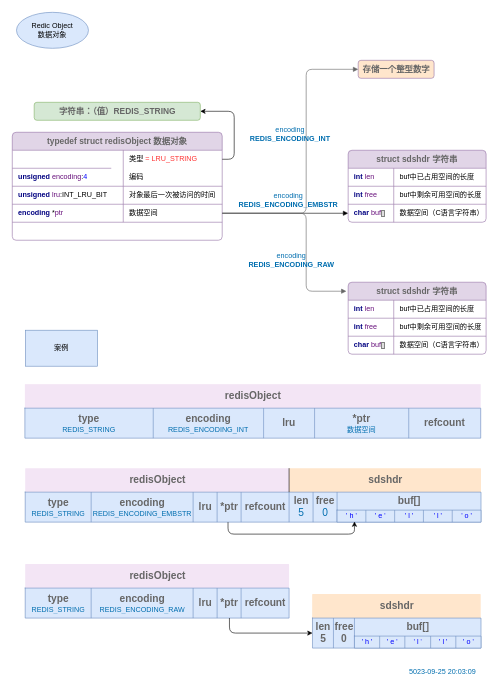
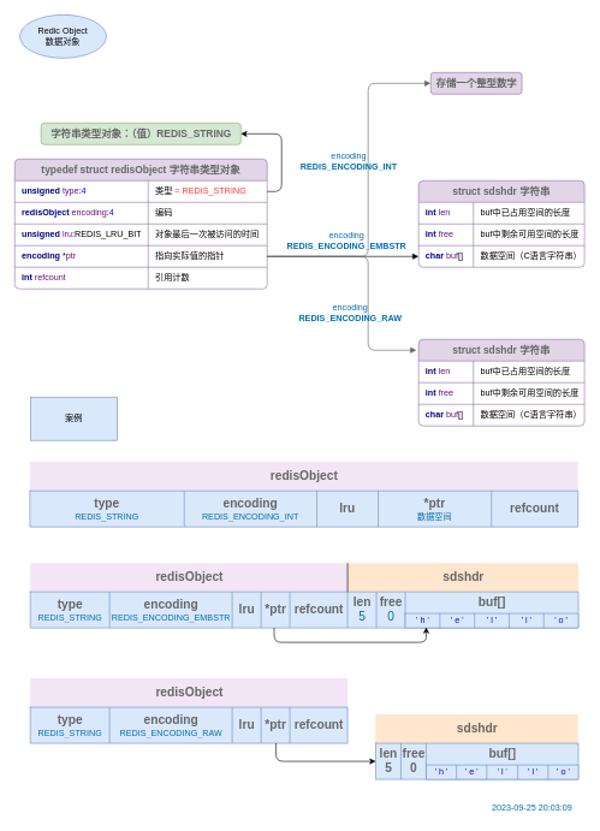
- <mxCell id="34" value="&lt;font style=&quot;font-size: 14px&quot; color=&quot;#666666&quot;&gt;&lt;b&gt;存储一个整型数字&lt;/b&gt;&lt;/font&gt;" style="rounded=1;whiteSpace=wrap;html=1;align=center;fillColor=#ffe6cc;strokeColor=#9673a6;" parent="1" vertex="1"><mxGeometry x="596.73" y="100" width="126.54" height="30" as="geometry" /></mxCell>
+ <mxCell id="34" value="&lt;font style=&quot;font-size: 14px&quot; color=&quot;#666666&quot;&gt;&lt;b&gt;存储一个整型数字&lt;/b&gt;&lt;/font&gt;" style="rounded=1;whiteSpace=wrap;html=1;align=center;fillColor=#e1d5e7;strokeColor=#9673a6;" parent="1" vertex="1"><mxGeometry x="596.73" y="100" width="126.54" height="30" as="geometry" /></mxCell>
- <mxCell id="20" value="&lt;font style=&quot;font-size: 14px&quot; color=&quot;#666666&quot;&gt;&lt;b&gt;字符串：（值）REDIS_STRING&lt;/b&gt;&lt;/font&gt;" style="rounded=1;whiteSpace=wrap;html=1;fillColor=#d5e8d4;strokeColor=#82b366;" parent="1" vertex="1"><mxGeometry x="56.5" y="170" width="277" height="30" as="geometry" /></mxCell>
+ <mxCell id="20" value="&lt;font style=&quot;font-size: 14px&quot; color=&quot;#666666&quot;&gt;&lt;b&gt;字符串类型对象：（值）REDIS_STRING&lt;/b&gt;&lt;/font&gt;" style="rounded=1;whiteSpace=wrap;html=1;fillColor=#d5e8d4;strokeColor=#82b366;" parent="1" vertex="1"><mxGeometry x="56.5" y="170" width="277" height="30" as="geometry" /></mxCell>
- <mxCell id="4" value="&lt;font style=&quot;font-size: 14px&quot; color=&quot;#666666&quot;&gt;typedef struct redisObject 数据对象&lt;/font&gt;" style="shape=table;html=1;whiteSpace=wrap;startSize=30;container=1;collapsible=0;childLayout=tableLayout;rounded=1;shadow=0;arcSize=7;labelBackgroundColor=none;fillColor=#e1d5e7;swimlaneFillColor=#ffffff;align=center;fontStyle=1;strokeColor=#9673a6;fixedRows=1;rotatable=0;spacing=0;" parent="1" vertex="1"><mxGeometry x="20" y="220" width="350" height="180" as="geometry" /></mxCell>
+ <mxCell id="4" value="&lt;font style=&quot;font-size: 14px&quot; color=&quot;#666666&quot;&gt;typedef struct redisObject 字符串类型对象&lt;/font&gt;" style="shape=table;html=1;whiteSpace=wrap;startSize=30;container=1;collapsible=0;childLayout=tableLayout;rounded=1;shadow=0;arcSize=7;labelBackgroundColor=none;fillColor=#e1d5e7;swimlaneFillColor=#ffffff;align=center;fontStyle=1;strokeColor=#9673a6;fixedRows=1;rotatable=0;spacing=0;" parent="1" vertex="1"><mxGeometry x="20" y="220" width="350" height="180" as="geometry" /></mxCell>
+ <mxCell id="6" value="&lt;span style=&quot;color: #000080 ; font-weight: bold&quot;&gt;unsigned &lt;/span&gt;&lt;span style=&quot;color: #660e7a&quot;&gt;type&lt;/span&gt;:&lt;span style=&quot;color: #0000ff&quot;&gt;4&lt;/span&gt;" style="shape=partialRectangle;html=1;whiteSpace=wrap;connectable=0;fillColor=none;top=0;left=0;bottom=0;right=0;overflow=hidden;strokeColor=none;labelBackgroundColor=none;labelBorderColor=none;align=left;spacingLeft=10;spacingRight=5;spacing=0;" parent="5" vertex="1"><mxGeometry width="185" height="30" as="geometry" /></mxCell>
- <mxCell id="7" value="类型 &lt;font color=&quot;#ff3333&quot;&gt;=&amp;nbsp;LRU_STRING&lt;/font&gt;" style="shape=partialRectangle;html=1;whiteSpace=wrap;connectable=0;fillColor=none;top=0;left=0;bottom=0;right=0;overflow=hidden;strokeColor=none;labelBackgroundColor=none;labelBorderColor=none;align=left;spacingLeft=10;spacingRight=5;spacing=0;" parent="5" vertex="1"><mxGeometry x="185" width="165" height="30" as="geometry" /></mxCell>
+ <mxCell id="7" value="类型 &lt;font color=&quot;#ff3333&quot;&gt;=&amp;nbsp;REDIS_STRING&lt;/font&gt;" style="shape=partialRectangle;html=1;whiteSpace=wrap;connectable=0;fillColor=none;top=0;left=0;bottom=0;right=0;overflow=hidden;strokeColor=none;labelBackgroundColor=none;labelBorderColor=none;align=left;spacingLeft=10;spacingRight=5;spacing=0;" parent="5" vertex="1"><mxGeometry x="185" width="165" height="30" as="geometry" /></mxCell>
- <mxCell id="9" value="&lt;span style=&quot;color: #000080 ; font-weight: bold&quot;&gt;unsigned &lt;/span&gt;&lt;span style=&quot;color: #660e7a&quot;&gt;encoding&lt;/span&gt;:&lt;span style=&quot;color: #0000ff&quot;&gt;4&lt;/span&gt;" style="shape=partialRectangle;html=1;whiteSpace=wrap;connectable=0;fillColor=none;top=0;left=0;bottom=0;right=0;overflow=hidden;align=left;spacing=0;spacingLeft=10;spacingRight=5;" parent="8" vertex="1"><mxGeometry width="185" height="30" as="geometry" /></mxCell>
+ <mxCell id="9" value="&lt;span style=&quot;color: #000080 ; font-weight: bold&quot;&gt;redisObject &lt;/span&gt;&lt;span style=&quot;color: #660e7a&quot;&gt;encoding&lt;/span&gt;:&lt;span style=&quot;color: #0000ff&quot;&gt;4&lt;/span&gt;" style="shape=partialRectangle;html=1;whiteSpace=wrap;connectable=0;fillColor=none;top=0;left=0;bottom=0;right=0;overflow=hidden;align=left;spacing=0;spacingLeft=10;spacingRight=5;" parent="8" vertex="1"><mxGeometry width="185" height="30" as="geometry" /></mxCell>
- <mxCell id="12" value="&lt;span style=&quot;color: #000080 ; font-weight: bold&quot;&gt;unsigned &lt;/span&gt;&lt;span style=&quot;color: #660e7a&quot;&gt;lru&lt;/span&gt;:INT_LRU_BIT" style="shape=partialRectangle;html=1;whiteSpace=wrap;connectable=0;fillColor=none;top=0;left=0;bottom=0;right=0;overflow=hidden;align=left;spacing=0;spacingLeft=10;spacingRight=5;" parent="11" vertex="1"><mxGeometry width="185" height="30" as="geometry" /></mxCell>
+ <mxCell id="12" value="&lt;span style=&quot;color: #000080 ; font-weight: bold&quot;&gt;unsigned &lt;/span&gt;&lt;span style=&quot;color: #660e7a&quot;&gt;lru&lt;/span&gt;:REDIS_LRU_BIT" style="shape=partialRectangle;html=1;whiteSpace=wrap;connectable=0;fillColor=none;top=0;left=0;bottom=0;right=0;overflow=hidden;align=left;spacing=0;spacingLeft=10;spacingRight=5;" parent="11" vertex="1"><mxGeometry width="185" height="30" as="geometry" /></mxCell>
- <mxCell id="16" value="数据空间" style="shape=partialRectangle;html=1;whiteSpace=wrap;connectable=0;fillColor=none;top=0;left=0;bottom=0;right=0;overflow=hidden;align=left;spacing=0;spacingLeft=10;spacingRight=5;" parent="14" vertex="1"><mxGeometry x="185" width="165" height="30" as="geometry" /></mxCell>
+ <mxCell id="16" value="指向实际值的指针" style="shape=partialRectangle;html=1;whiteSpace=wrap;connectable=0;fillColor=none;top=0;left=0;bottom=0;right=0;overflow=hidden;align=left;spacing=0;spacingLeft=10;spacingRight=5;" parent="14" vertex="1"><mxGeometry x="185" width="165" height="30" as="geometry" /></mxCell>
+ <mxCell id="18" value="&lt;span style=&quot;color: #000080 ; font-weight: bold&quot;&gt;int &lt;/span&gt;&lt;span style=&quot;color: #660e7a&quot;&gt;refcount&lt;/span&gt;" style="shape=partialRectangle;html=1;whiteSpace=wrap;connectable=0;fillColor=none;top=0;left=0;bottom=0;right=0;overflow=hidden;align=left;spacing=0;spacingLeft=10;spacingRight=5;" parent="17" vertex="1"><mxGeometry width="185" height="30" as="geometry" /></mxCell>
+ <mxCell id="19" value="引用计数" style="shape=partialRectangle;html=1;whiteSpace=wrap;connectable=0;fillColor=none;top=0;left=0;bottom=0;right=0;overflow=hidden;align=left;spacing=0;spacingLeft=10;spacingRight=5;" parent="17" vertex="1"><mxGeometry x="185" width="165" height="30" as="geometry" /></mxCell>
- <mxCell id="97" value="5023-09-25 20:03:09" style="text;html=1;align=center;verticalAlign=middle;resizable=0;points=[];autosize=1;strokeColor=none;fontColor=#006EAF;" vertex="1" parent="1"><mxGeometry x="672" y="1110" width="130" height="20" as="geometry" /></mxCell>
+ <mxCell id="97" value="2023-09-25 20:03:09" style="text;html=1;align=center;verticalAlign=middle;resizable=0;points=[];autosize=1;strokeColor=none;fontColor=#006EAF;" vertex="1" parent="1"><mxGeometry x="672" y="1110" width="130" height="20" as="geometry" /></mxCell>
